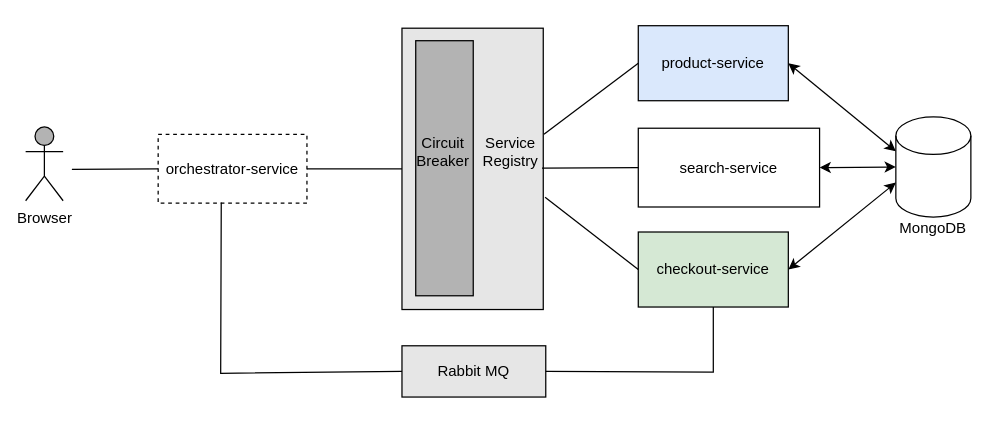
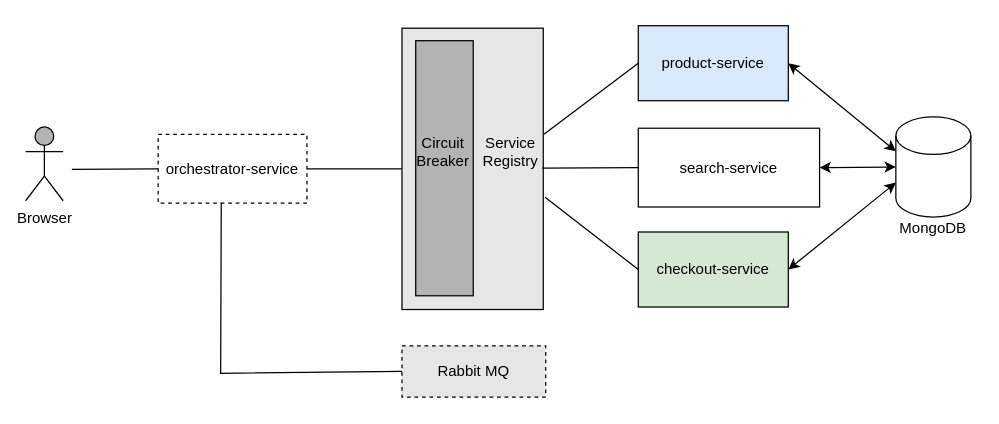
- <mxCell id="8" value="Rabbit MQ" style="rounded=0;whiteSpace=wrap;html=1;fillColor=#E6E6E6;" vertex="1" parent="1"><mxGeometry x="321" y="276" width="115" height="41" as="geometry" /></mxCell>
+ <mxCell id="8" value="Rabbit MQ" style="rounded=0;whiteSpace=wrap;html=1;fillColor=#E6E6E6;dashed=1;" vertex="1" parent="1"><mxGeometry x="321" y="276" width="115" height="41" as="geometry" /></mxCell>
- <mxCell id="21" value="" style="endArrow=none;html=1;entryX=0.5;entryY=1;entryDx=0;entryDy=0;exitX=1;exitY=0.5;exitDx=0;exitDy=0;rounded=0;" edge="1" parent="1" source="8" target="6"><mxGeometry width="50" height="50" relative="1" as="geometry"><mxPoint x="523" y="329" as="sourcePoint" /><mxPoint x="573" y="279" as="targetPoint" /><Array as="points"><mxPoint x="570" y="297" /></Array></mxGeometry></mxCell>
